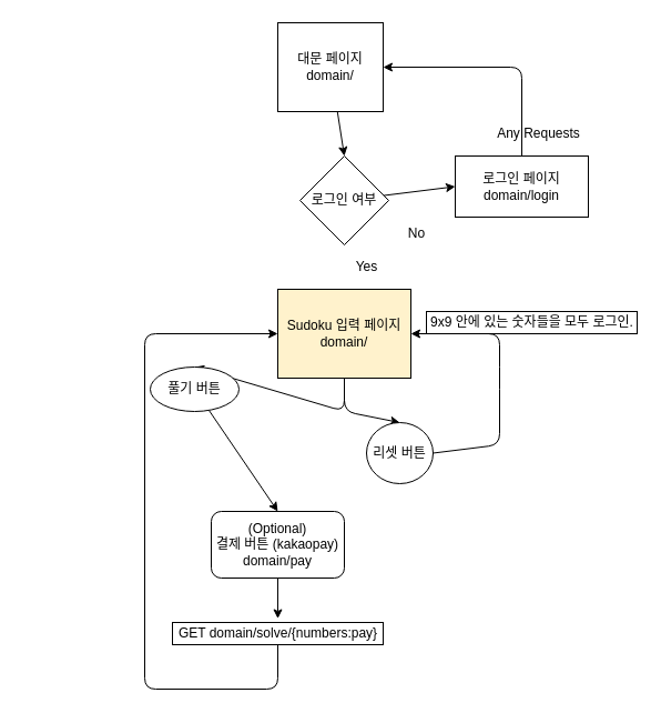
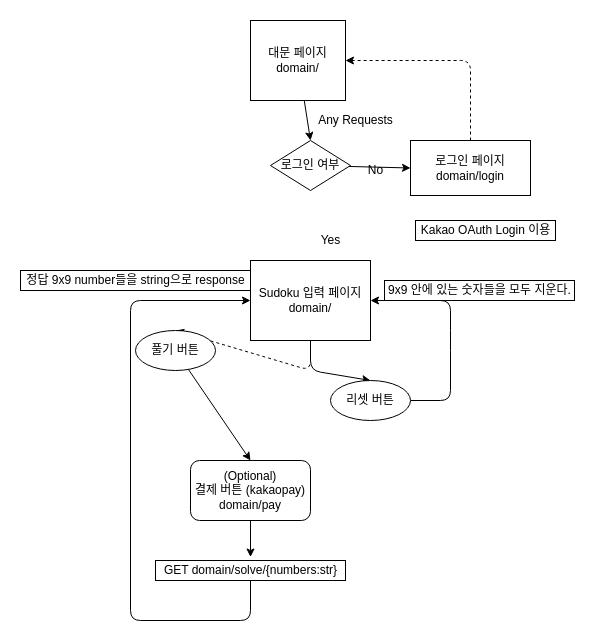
- <mxCell id="10" style="edgeStyle=none;html=1;entryX=1;entryY=0.5;entryDx=0;entryDy=0;" edge="1" parent="1" source="11" target="3"><mxGeometry relative="1" as="geometry"><Array as="points"><mxPoint x="470" y="60" /></Array></mxGeometry></mxCell>
+ <mxCell id="10" style="edgeStyle=none;html=1;entryX=1;entryY=0.5;entryDx=0;entryDy=0;dashed=1;" edge="1" parent="1" source="11" target="3"><mxGeometry relative="1" as="geometry"><Array as="points"><mxPoint x="470" y="60" /></Array></mxGeometry></mxCell>
- <mxCell id="14" value="Any Requests" style="text;html=1;align=center;verticalAlign=middle;resizable=0;points=[];autosize=1;strokeColor=none;fillColor=none;" vertex="1" parent="1"><mxGeometry x="440" y="110" width="90" height="20" as="geometry" /></mxCell>
+ <mxCell id="14" value="Any Requests" style="text;html=1;align=center;verticalAlign=middle;resizable=0;points=[];autosize=1;strokeColor=none;fillColor=none;" vertex="1" parent="1"><mxGeometry x="310" y="110" width="90" height="20" as="geometry" /></mxCell>
- <mxCell id="8" value="로그인 여부" style="rhombus;whiteSpace=wrap;html=1;" vertex="1" parent="1"><mxGeometry x="270" y="140" width="80" height="80" as="geometry" /></mxCell>
+ <mxCell id="8" value="로그인 여부" style="rhombus;whiteSpace=wrap;html=1;" vertex="1" parent="1"><mxGeometry x="270" y="140" width="80" height="50" as="geometry" /></mxCell>
- <mxCell id="12" value="No" style="text;html=1;align=center;verticalAlign=middle;resizable=0;points=[];autosize=1;strokeColor=none;fillColor=none;" vertex="1" parent="1"><mxGeometry x="360" y="200" width="30" height="20" as="geometry" /></mxCell>
+ <mxCell id="12" value="No" style="text;html=1;align=center;verticalAlign=middle;resizable=0;points=[];autosize=1;strokeColor=none;fillColor=none;" vertex="1" parent="1"><mxGeometry x="360" y="160" width="30" height="20" as="geometry" /></mxCell>
+ <mxCell id="13" value="Kakao OAuth Login 이용" style="text;html=1;align=center;verticalAlign=middle;resizable=0;points=[];autosize=1;strokeColor=default;fillColor=none;" vertex="1" parent="1"><mxGeometry x="415" y="220" width="140" height="20" as="geometry" /></mxCell>
+ <mxCell id="22" value="정답&amp;nbsp;9x9 number들을 string으로 response" style="text;html=1;align=center;verticalAlign=middle;resizable=0;points=[];autosize=1;strokeColor=default;fillColor=none;" vertex="1" parent="1"><mxGeometry x="20" y="270" width="230" height="20" as="geometry" /></mxCell>
- <mxCell id="19" value="9x9 안에 있는 숫자들을 모두 로그인." style="text;html=1;align=center;verticalAlign=middle;resizable=0;points=[];autosize=1;strokeColor=default;fillColor=none;" vertex="1" parent="1"><mxGeometry x="384" y="280" width="190" height="20" as="geometry" /></mxCell>
+ <mxCell id="19" value="9x9 안에 있는 숫자들을 모두 지운다." style="text;html=1;align=center;verticalAlign=middle;resizable=0;points=[];autosize=1;strokeColor=default;fillColor=none;" vertex="1" parent="1"><mxGeometry x="384" y="280" width="190" height="20" as="geometry" /></mxCell>
- <mxCell id="6" value="Sudoku 입력 페이지&lt;br&gt;domain/" style="rounded=0;whiteSpace=wrap;html=1;fillColor=#fff2cc;" vertex="1" parent="1"><mxGeometry x="250" y="260" width="120" height="80" as="geometry" /></mxCell>
+ <mxCell id="6" value="Sudoku 입력 페이지&lt;br&gt;domain/" style="rounded=0;whiteSpace=wrap;html=1;" vertex="1" parent="1"><mxGeometry x="250" y="260" width="120" height="80" as="geometry" /></mxCell>
- <mxCell id="4" style="edgeStyle=none;html=1;entryX=0.5;entryY=0;entryDx=0;entryDy=0;" edge="1" parent="1" source="6" target="16"><mxGeometry relative="1" as="geometry"><Array as="points"><mxPoint x="310" y="370" /></Array></mxGeometry></mxCell>
+ <mxCell id="4" style="edgeStyle=none;html=1;entryX=0.5;entryY=0;entryDx=0;entryDy=0;dashed=1;" edge="1" parent="1" source="6" target="16"><mxGeometry relative="1" as="geometry"><Array as="points"><mxPoint x="310" y="370" /></Array></mxGeometry></mxCell>
- <mxCell id="18" value="리셋 버튼" style="ellipse;whiteSpace=wrap;html=1;" vertex="1" parent="1"><mxGeometry x="330" y="380" width="60" height="55" as="geometry" /></mxCell>
+ <mxCell id="18" value="리셋 버튼" style="ellipse;whiteSpace=wrap;html=1;" vertex="1" parent="1"><mxGeometry x="330" y="380" width="80" height="40" as="geometry" /></mxCell>
- <mxCell id="21" value="GET domain/solve/{numbers:pay}" style="text;html=1;align=center;verticalAlign=middle;resizable=0;points=[];autosize=1;strokeColor=default;fillColor=default;" vertex="1" parent="1"><mxGeometry x="155" y="560" width="190" height="20" as="geometry" /></mxCell>
+ <mxCell id="21" value="GET domain/solve/{numbers:str}" style="text;html=1;align=center;verticalAlign=middle;resizable=0;points=[];autosize=1;strokeColor=default;fillColor=default;" vertex="1" parent="1"><mxGeometry x="155" y="560" width="190" height="20" as="geometry" /></mxCell>
